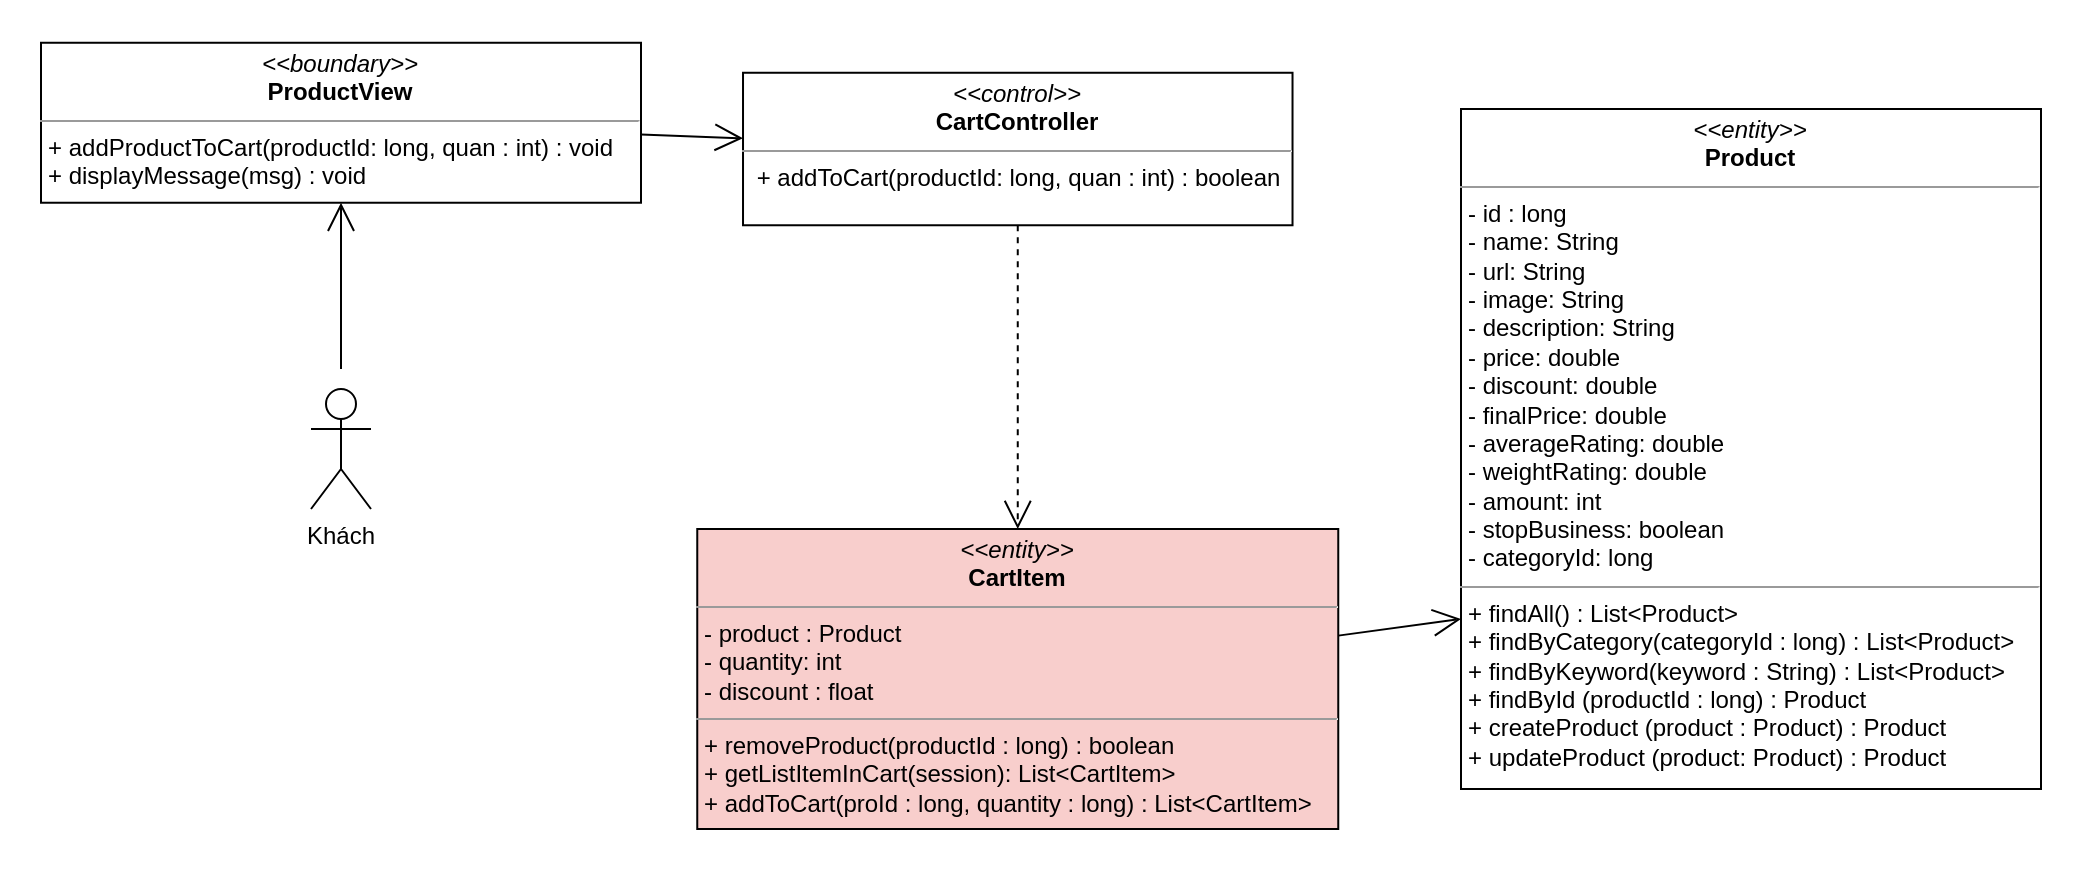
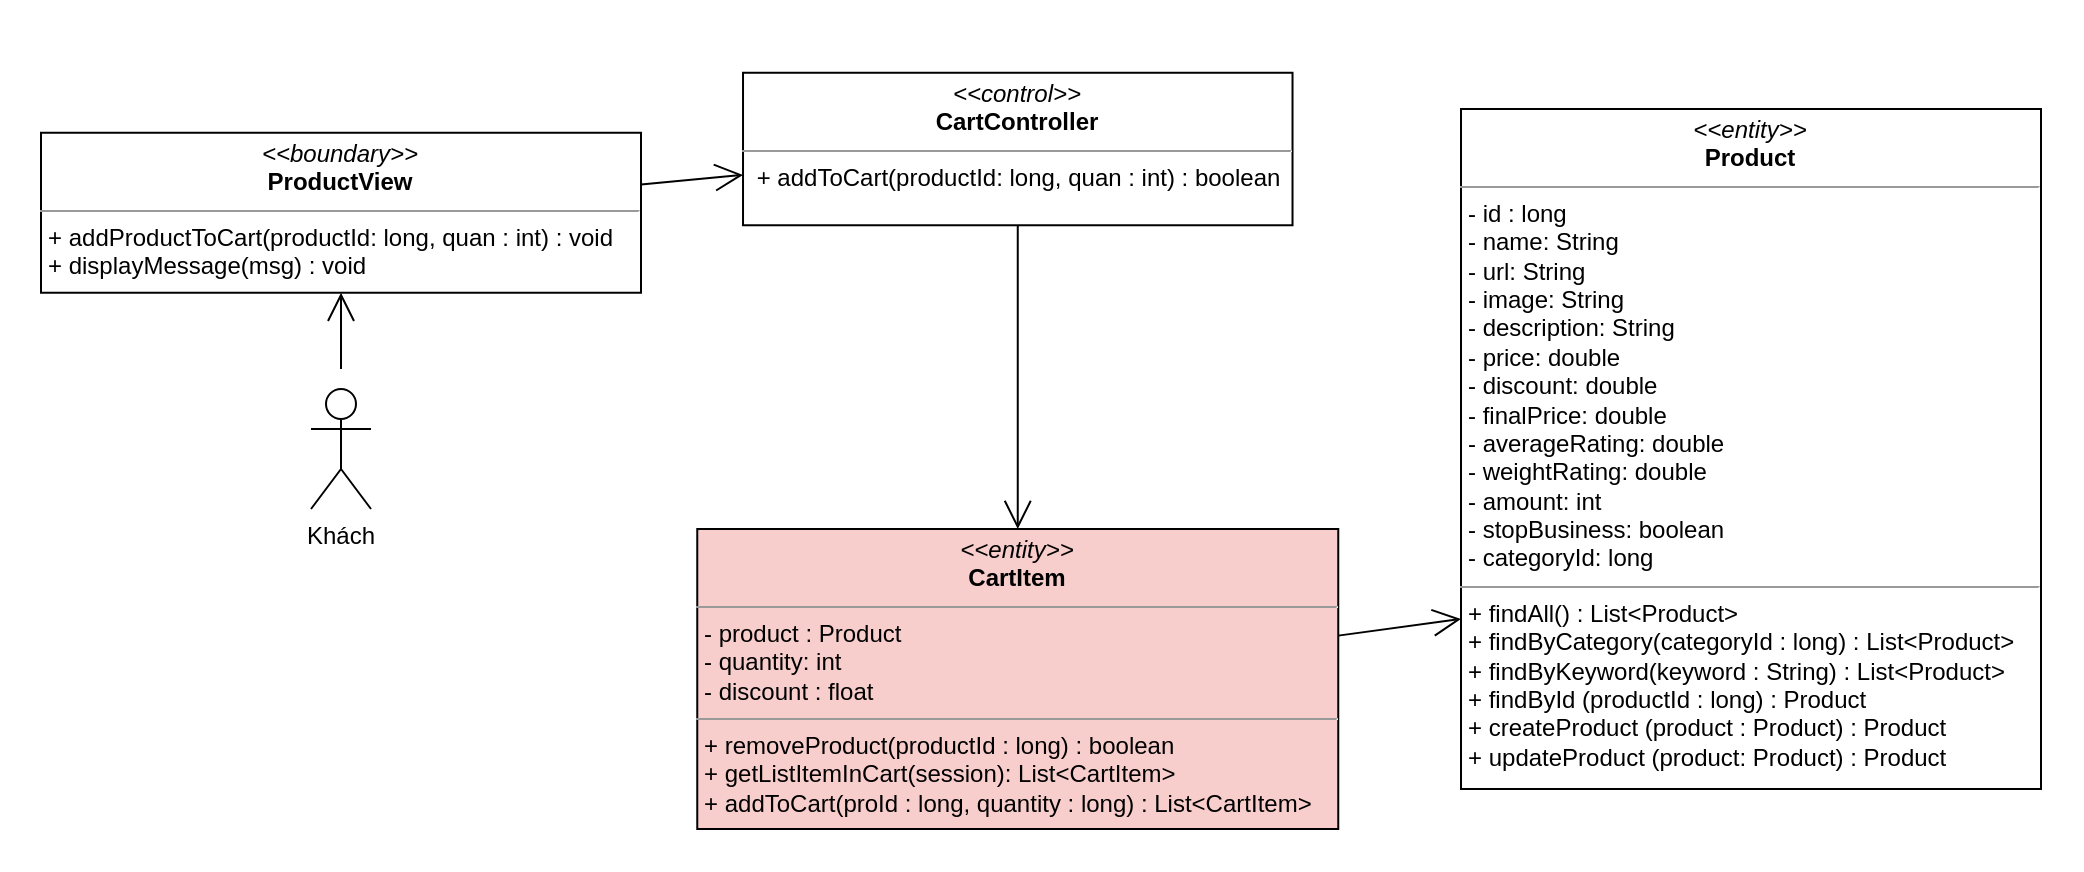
- <mxCell id="2" value="&lt;p style=&quot;margin: 0px ; margin-top: 4px ; text-align: center&quot;&gt;&lt;i&gt;&amp;lt;&amp;lt;boundary&amp;gt;&amp;gt;&lt;/i&gt;&lt;br&gt;&lt;b&gt;ProductView&lt;/b&gt;&lt;/p&gt;&lt;hr size=&quot;1&quot;&gt;&lt;p style=&quot;margin: 0px ; margin-left: 4px&quot;&gt;&lt;span&gt;+ addProductToCart(productId: long, quan : int) : void&lt;/span&gt;&lt;/p&gt;&lt;p style=&quot;margin: 0px ; margin-left: 4px&quot;&gt;&lt;span&gt;+ displayMessage(msg) : void&lt;/span&gt;&lt;/p&gt;" style="verticalAlign=top;align=left;overflow=fill;fontSize=12;fontFamily=Helvetica;html=1;" parent="1" vertex="1"><mxGeometry x="20" y="20.88" width="300" height="79.99" as="geometry" /></mxCell>
+ <mxCell id="2" value="&lt;p style=&quot;margin: 0px ; margin-top: 4px ; text-align: center&quot;&gt;&lt;i&gt;&amp;lt;&amp;lt;boundary&amp;gt;&amp;gt;&lt;/i&gt;&lt;br&gt;&lt;b&gt;ProductView&lt;/b&gt;&lt;/p&gt;&lt;hr size=&quot;1&quot;&gt;&lt;p style=&quot;margin: 0px ; margin-left: 4px&quot;&gt;&lt;span&gt;+ addProductToCart(productId: long, quan : int) : void&lt;/span&gt;&lt;/p&gt;&lt;p style=&quot;margin: 0px ; margin-left: 4px&quot;&gt;&lt;span&gt;+ displayMessage(msg) : void&lt;/span&gt;&lt;/p&gt;" style="verticalAlign=top;align=left;overflow=fill;fontSize=12;fontFamily=Helvetica;html=1;" parent="1" vertex="1"><mxGeometry x="20" y="65.88" width="300" height="79.99" as="geometry" /></mxCell>
- <mxCell id="6" value="" style="endArrow=open;endFill=1;endSize=12;html=1;dashed=1;" parent="1" source="5" target="3" edge="1"><mxGeometry width="160" relative="1" as="geometry"><mxPoint x="480" y="104" as="sourcePoint" /><mxPoint x="640" y="104" as="targetPoint" /></mxGeometry></mxCell>
+ <mxCell id="6" value="" style="endArrow=open;endFill=1;endSize=12;html=1;" parent="1" source="5" target="3" edge="1"><mxGeometry width="160" relative="1" as="geometry"><mxPoint x="480" y="104" as="sourcePoint" /><mxPoint x="640" y="104" as="targetPoint" /></mxGeometry></mxCell>
